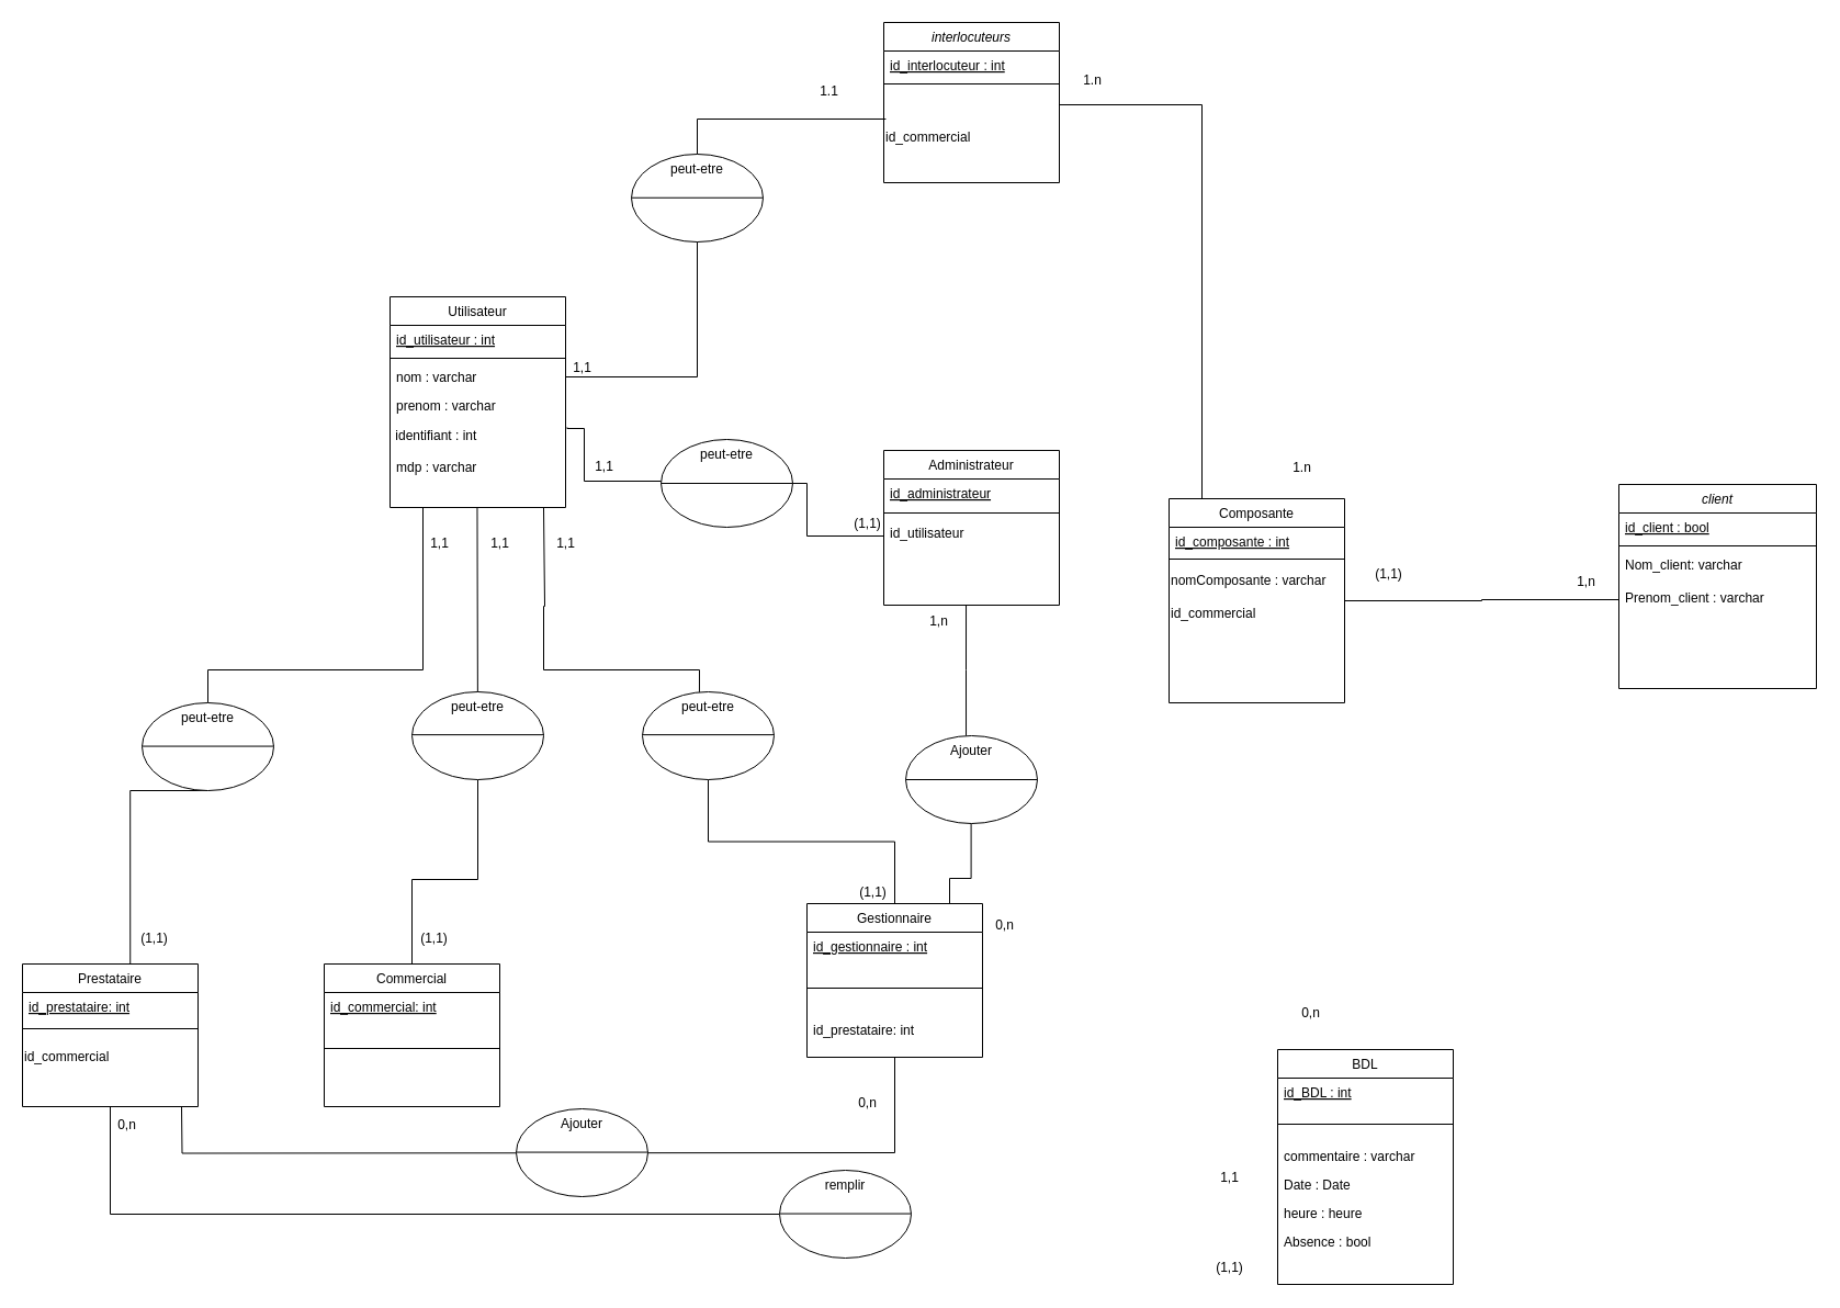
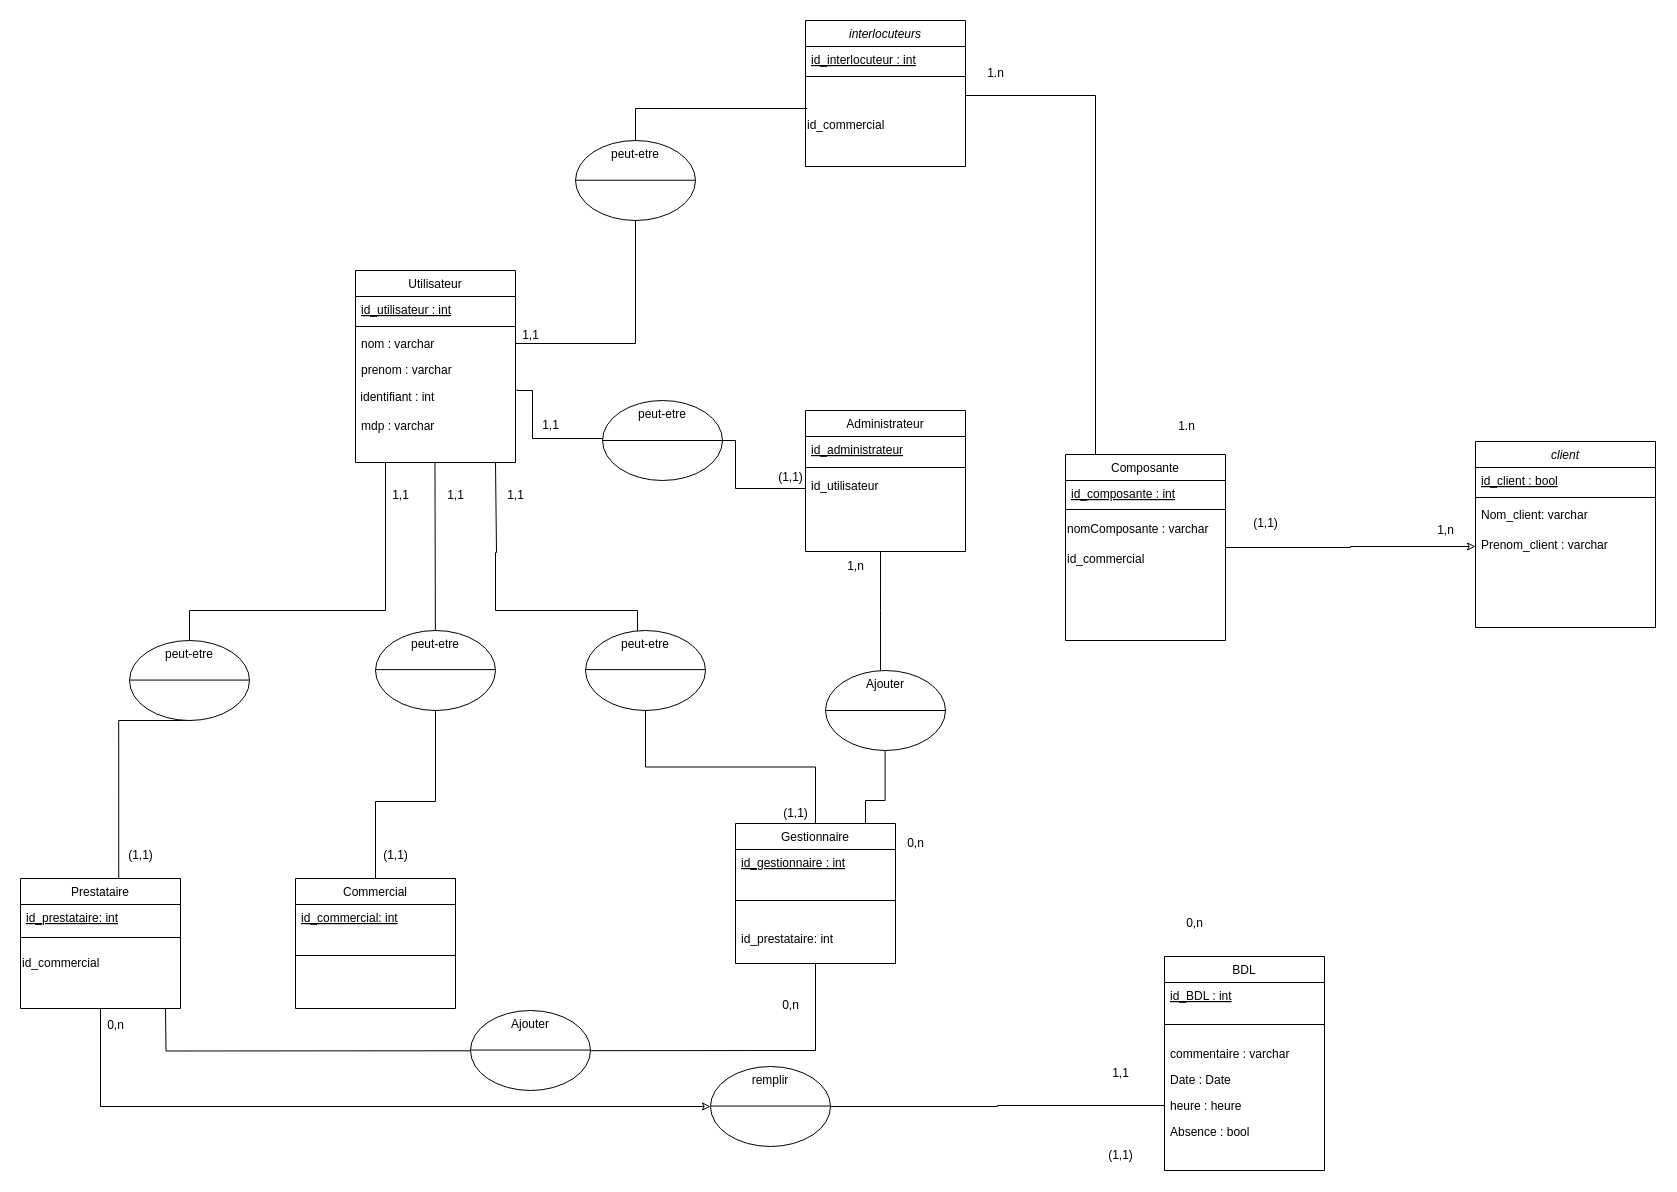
- <mxCell id="57" value="1.1" style="text;html=1;align=center;verticalAlign=middle;resizable=0;points=[];autosize=1;strokeColor=none;fillColor=none;" vertex="1" parent="1"><mxGeometry x="735" y="68" width="40" height="30" as="geometry" /></mxCell>
- <mxCell id="72" value="" style="edgeStyle=orthogonalEdgeStyle;rounded=0;orthogonalLoop=1;jettySize=auto;html=1;entryX=0;entryY=0.5;entryDx=0;entryDy=0;endArrow=none;endFill=0;" edge="1" parent="1" source="47" target="6"><mxGeometry relative="1" as="geometry"><mxPoint x="1235" y="547" as="sourcePoint" /><mxPoint x="1465" y="519" as="targetPoint" /><Array as="points" /></mxGeometry></mxCell>
+ <mxCell id="72" value="" style="edgeStyle=orthogonalEdgeStyle;rounded=0;orthogonalLoop=1;jettySize=auto;html=1;entryX=0;entryY=0.5;entryDx=0;entryDy=0;endArrow=classic;endFill=0;" edge="1" parent="1" source="47" target="6"><mxGeometry relative="1" as="geometry"><mxPoint x="1235" y="547" as="sourcePoint" /><mxPoint x="1465" y="519" as="targetPoint" /><Array as="points" /></mxGeometry></mxCell>
- <mxCell id="91" value="" style="edgeStyle=orthogonalEdgeStyle;rounded=0;orthogonalLoop=1;jettySize=auto;html=1;entryX=0;entryY=0.5;entryDx=0;entryDy=0;endArrow=none;endFill=0;exitX=0.5;exitY=1;exitDx=0;exitDy=0;" edge="1" parent="1" source="8" target="92"><mxGeometry relative="1" as="geometry"><mxPoint x="100" y="1008" as="sourcePoint" /><mxPoint x="1164" y="1105" as="targetPoint" /></mxGeometry></mxCell>
+ <mxCell id="91" value="" style="edgeStyle=orthogonalEdgeStyle;rounded=0;orthogonalLoop=1;jettySize=auto;html=1;entryX=0;entryY=0.5;entryDx=0;entryDy=0;endArrow=classic;endFill=0;exitX=0.5;exitY=1;exitDx=0;exitDy=0;" edge="1" parent="1" source="8" target="92"><mxGeometry relative="1" as="geometry"><mxPoint x="100" y="1008" as="sourcePoint" /><mxPoint x="1164" y="1105" as="targetPoint" /></mxGeometry></mxCell>
+ <mxCell id="67" style="edgeStyle=orthogonalEdgeStyle;rounded=0;orthogonalLoop=1;jettySize=auto;html=1;entryX=0;entryY=0.5;entryDx=0;entryDy=0;endArrow=none;endFill=0;exitX=1;exitY=0.5;exitDx=0;exitDy=0;" edge="1" parent="1" source="92" target="65"><mxGeometry relative="1" as="geometry" /></mxCell>
